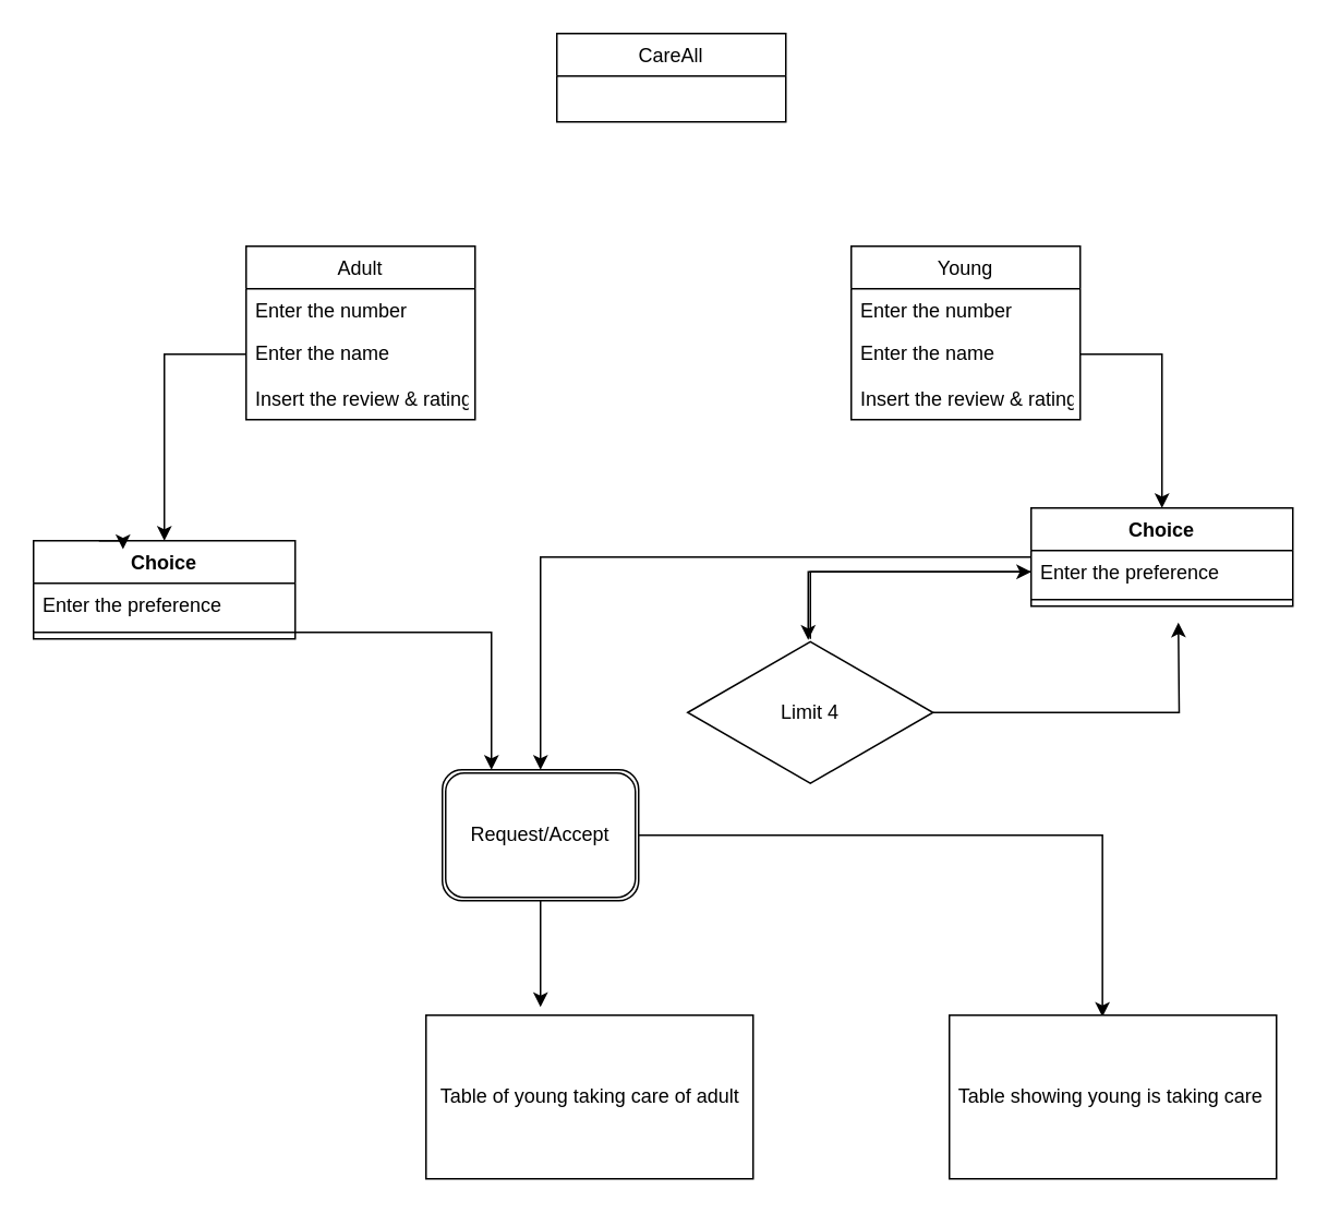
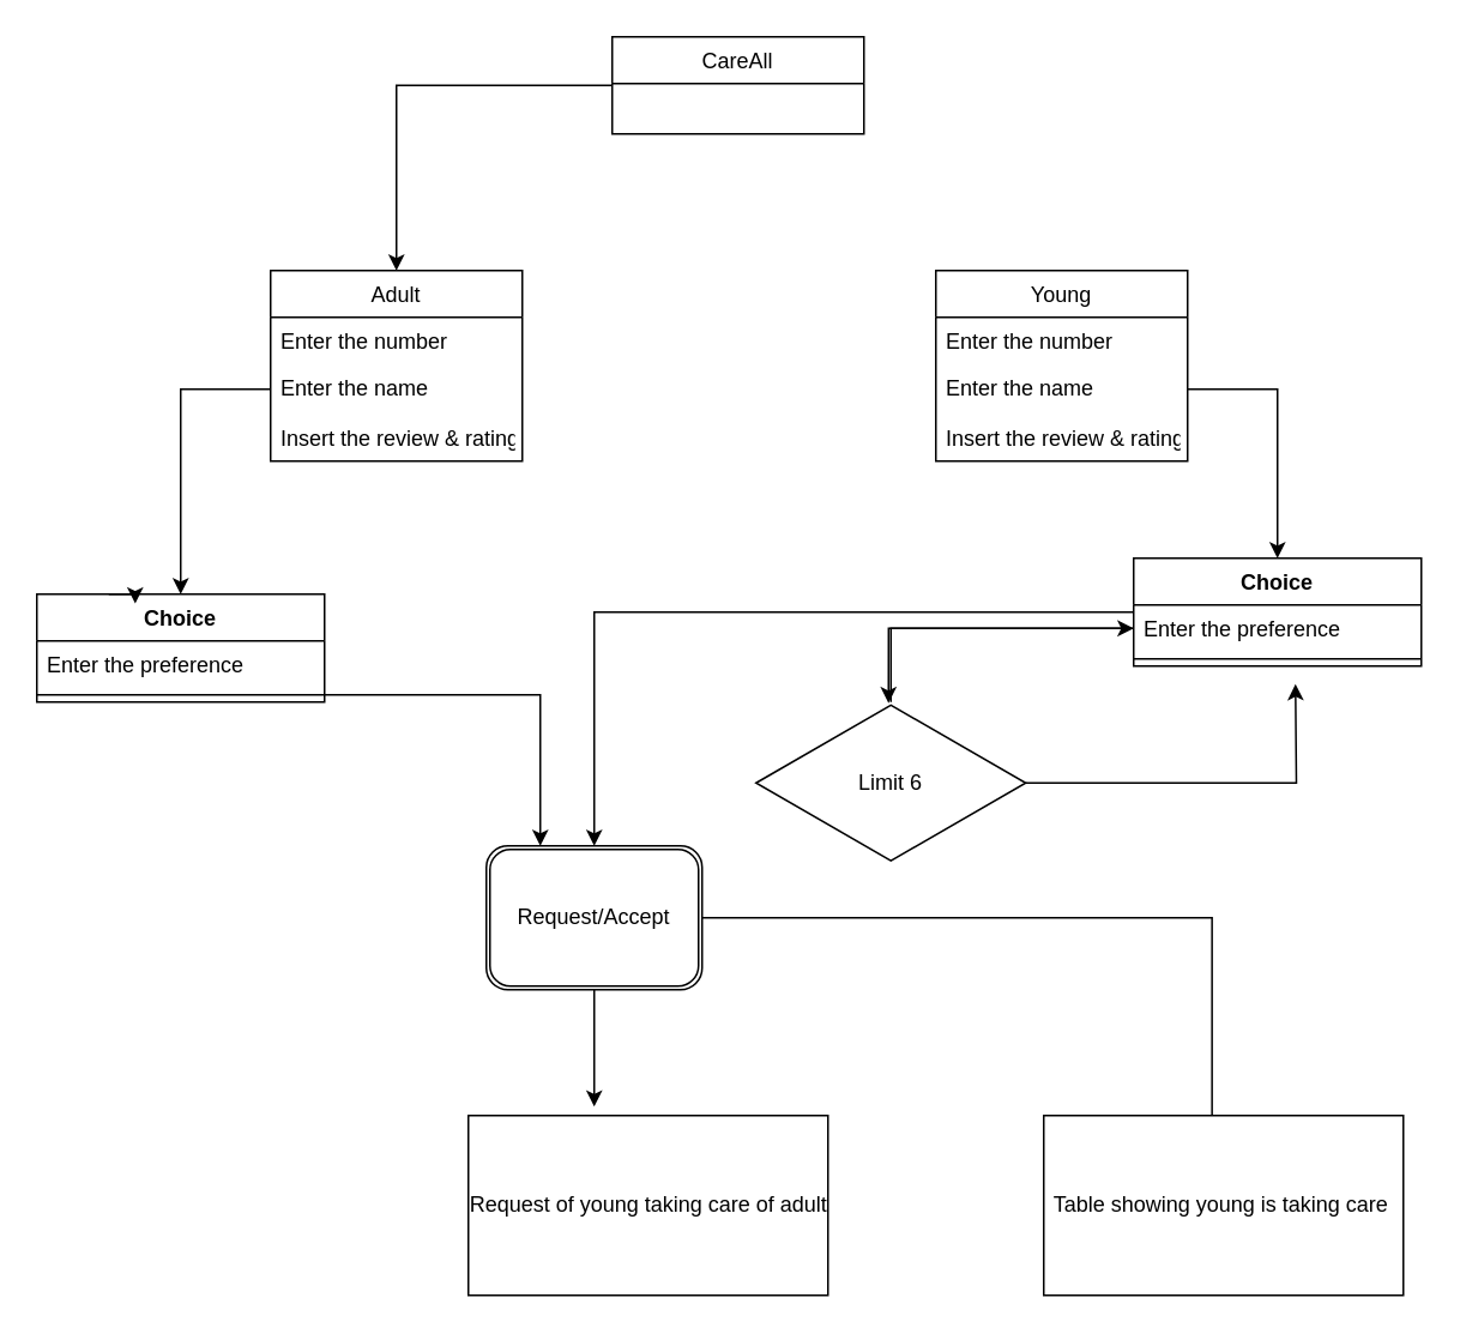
+ <mxCell id="29" style="edgeStyle=orthogonalEdgeStyle;rounded=0;orthogonalLoop=1;jettySize=auto;html=1;" edge="1" parent="1" source="30" target="2"><mxGeometry relative="1" as="geometry" /></mxCell>
- <mxCell id="22" value="Limit 4" style="html=1;whiteSpace=wrap;aspect=fixed;shape=isoRectangle;" vertex="1" parent="1"><mxGeometry x="420" y="390" width="150" height="90" as="geometry" /></mxCell>
+ <mxCell id="22" value="Limit 6" style="html=1;whiteSpace=wrap;aspect=fixed;shape=isoRectangle;" vertex="1" parent="1"><mxGeometry x="420" y="390" width="150" height="90" as="geometry" /></mxCell>
- <mxCell id="25" style="edgeStyle=orthogonalEdgeStyle;rounded=0;orthogonalLoop=1;jettySize=auto;html=1;entryX=0.468;entryY=0.01;entryDx=0;entryDy=0;entryPerimeter=0;" edge="1" parent="1" source="26" target="31"><mxGeometry relative="1" as="geometry"><mxPoint x="675" y="610" as="targetPoint" /></mxGeometry></mxCell>
+ <mxCell id="25" style="edgeStyle=orthogonalEdgeStyle;rounded=0;orthogonalLoop=1;jettySize=auto;html=1;entryX=0.468;entryY=0.01;entryDx=0;entryDy=0;entryPerimeter=0;endArrow=none;" edge="1" parent="1" source="26" target="31"><mxGeometry relative="1" as="geometry"><mxPoint x="675" y="610" as="targetPoint" /></mxGeometry></mxCell>
- <mxCell id="28" value="Table of young taking care of adult" style="html=1;" vertex="1" parent="1"><mxGeometry x="260" y="620" width="200" height="100" as="geometry" /></mxCell>
+ <mxCell id="28" value="Request of young taking care of adult" style="html=1;" vertex="1" parent="1"><mxGeometry x="260" y="620" width="200" height="100" as="geometry" /></mxCell>
